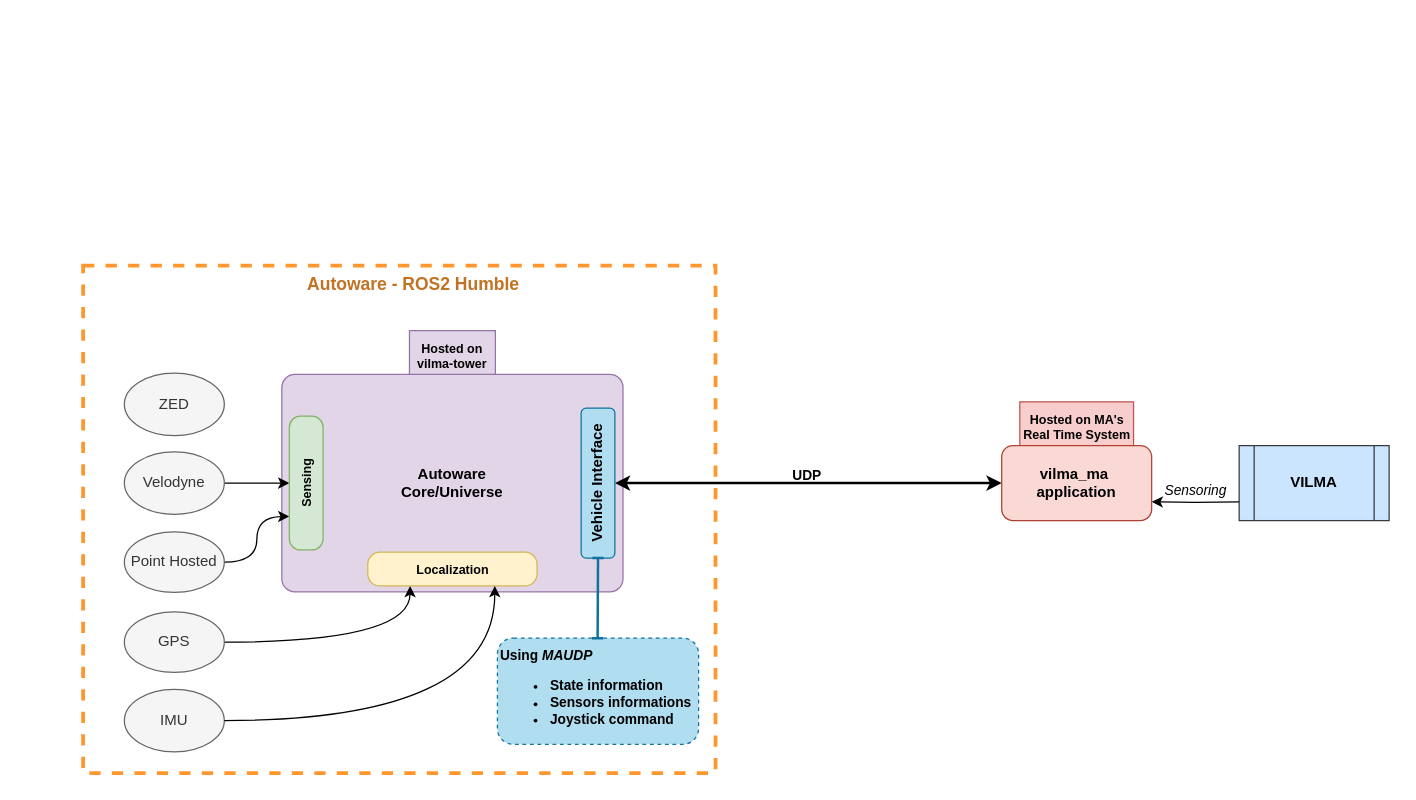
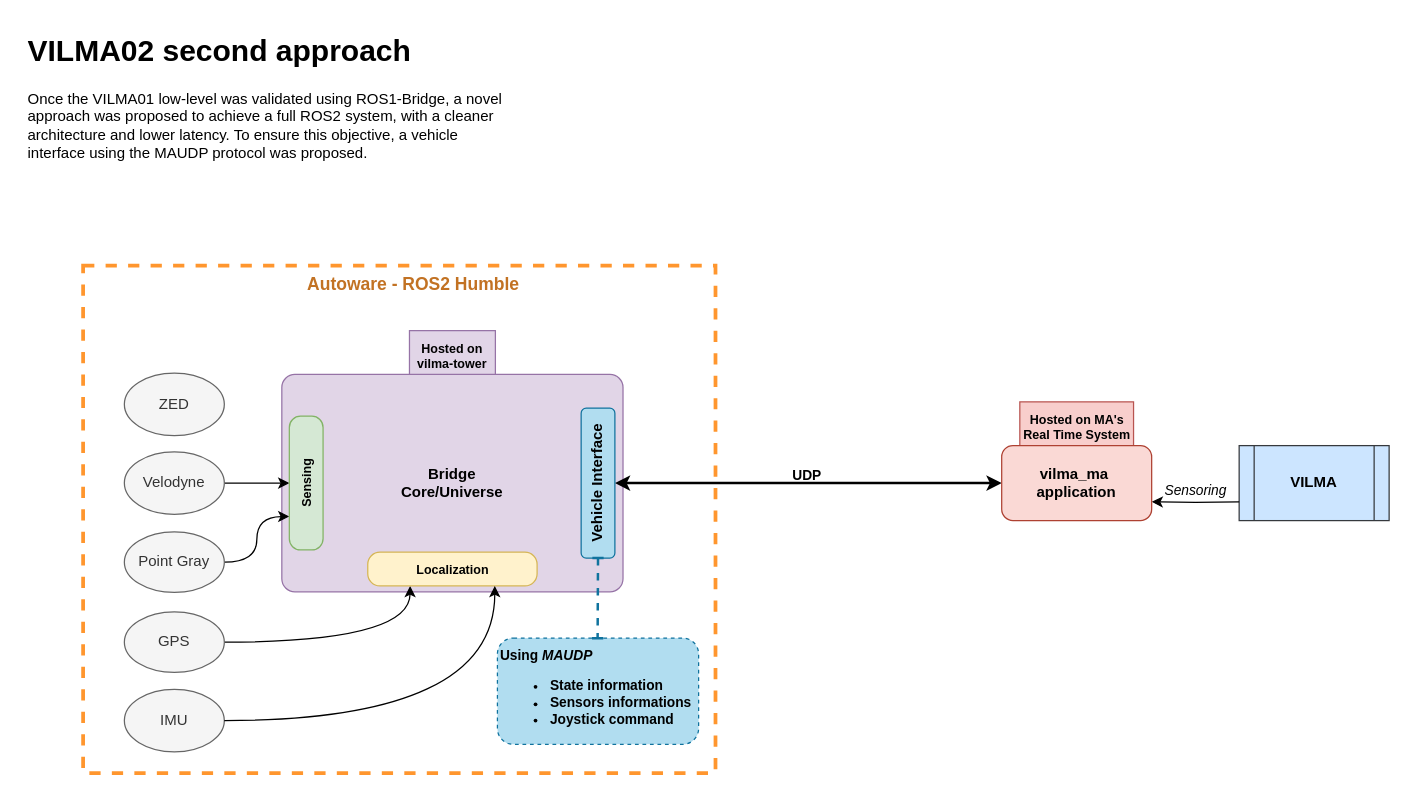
+ <mxCell id="13" value="&lt;h1 style=&quot;margin-top: 0px;&quot;&gt;VILMA02 second approach&lt;/h1&gt;&lt;p&gt;Once the VILMA01 low-level was validated using ROS1-Bridge, a novel approach was proposed to achieve a full ROS2 system, with a cleaner architecture and lower latency. To ensure this objective, a vehicle interface using the MAUDP protocol was proposed.&lt;/p&gt;" style="text;html=1;whiteSpace=wrap;overflow=hidden;rounded=0;" parent="1" vertex="1"><mxGeometry x="20" y="20" width="390" height="120" as="geometry" /></mxCell>
- <mxCell id="6" value="Autoware&lt;div&gt;Core/Universe&lt;/div&gt;" style="rounded=1;whiteSpace=wrap;html=1;fillColor=#e1d5e7;strokeColor=#9673a6;fontStyle=1;labelBackgroundColor=none;strokeWidth=1;arcSize=6;" parent="1" vertex="1"><mxGeometry x="225" y="299" width="273" height="174" as="geometry" /></mxCell>
+ <mxCell id="6" value="Bridge&lt;div&gt;Core/Universe&lt;/div&gt;" style="rounded=1;whiteSpace=wrap;html=1;fillColor=#e1d5e7;strokeColor=#9673a6;fontStyle=1;labelBackgroundColor=none;strokeWidth=1;arcSize=6;" parent="1" vertex="1"><mxGeometry x="225" y="299" width="273" height="174" as="geometry" /></mxCell>
- <mxCell id="23" value="Point Hosted" style="ellipse;whiteSpace=wrap;html=1;fillColor=#f5f5f5;fontColor=#333333;strokeColor=#666666;labelBackgroundColor=none;flipH=0;flipV=0;" parent="1" vertex="1"><mxGeometry x="99" y="425" width="80" height="48.5" as="geometry" /></mxCell>
+ <mxCell id="23" value="Point Gray" style="ellipse;whiteSpace=wrap;html=1;fillColor=#f5f5f5;fontColor=#333333;strokeColor=#666666;labelBackgroundColor=none;flipH=0;flipV=0;" parent="1" vertex="1"><mxGeometry x="99" y="425" width="80" height="48.5" as="geometry" /></mxCell>
- <mxCell id="20" style="edgeStyle=orthogonalEdgeStyle;rounded=0;orthogonalLoop=1;jettySize=auto;html=1;endArrow=baseDash;startFill=0;startArrow=baseDash;dashed=0;endFill=0;exitX=0;exitY=0.5;exitDx=0;exitDy=0;strokeWidth=2;strokeColor=#10739e;fillColor=#b1ddf0;entryX=0.498;entryY=0.002;entryDx=0;entryDy=0;entryPerimeter=0;" parent="1" source="17" target="19" edge="1"><mxGeometry relative="1" as="geometry"><mxPoint x="406" y="504" as="sourcePoint" /><mxPoint x="406" y="523" as="targetPoint" /><Array as="points"><mxPoint x="478" y="446" /><mxPoint x="478" y="510" /></Array></mxGeometry></mxCell>
+ <mxCell id="20" style="edgeStyle=orthogonalEdgeStyle;rounded=0;orthogonalLoop=1;jettySize=auto;html=1;endArrow=baseDash;startFill=0;startArrow=baseDash;dashed=1;endFill=0;exitX=0;exitY=0.5;exitDx=0;exitDy=0;strokeWidth=2;strokeColor=#10739e;fillColor=#b1ddf0;entryX=0.498;entryY=0.002;entryDx=0;entryDy=0;entryPerimeter=0;" parent="1" source="17" target="19" edge="1"><mxGeometry relative="1" as="geometry"><mxPoint x="406" y="504" as="sourcePoint" /><mxPoint x="406" y="523" as="targetPoint" /><Array as="points"><mxPoint x="478" y="446" /><mxPoint x="478" y="510" /></Array></mxGeometry></mxCell>
